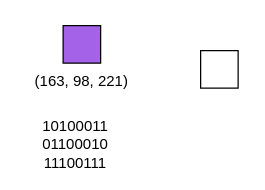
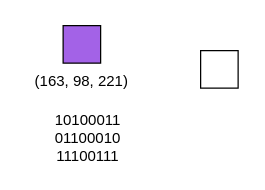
- <mxCell id="5" value="10100011&lt;br&gt;01100010&lt;br&gt;11100111" style="text;html=1;strokeColor=none;fillColor=none;align=center;verticalAlign=middle;whiteSpace=wrap;rounded=0;" vertex="1" parent="1"><mxGeometry x="30" y="100" width="60" height="30" as="geometry" /></mxCell>
+ <mxCell id="5" value="10100011&lt;br&gt;01100010&lt;br&gt;11100111" style="text;html=1;strokeColor=none;fillColor=none;align=center;verticalAlign=middle;whiteSpace=wrap;rounded=0;" vertex="1" parent="1"><mxGeometry x="40" y="95" width="60" height="30" as="geometry" /></mxCell>
